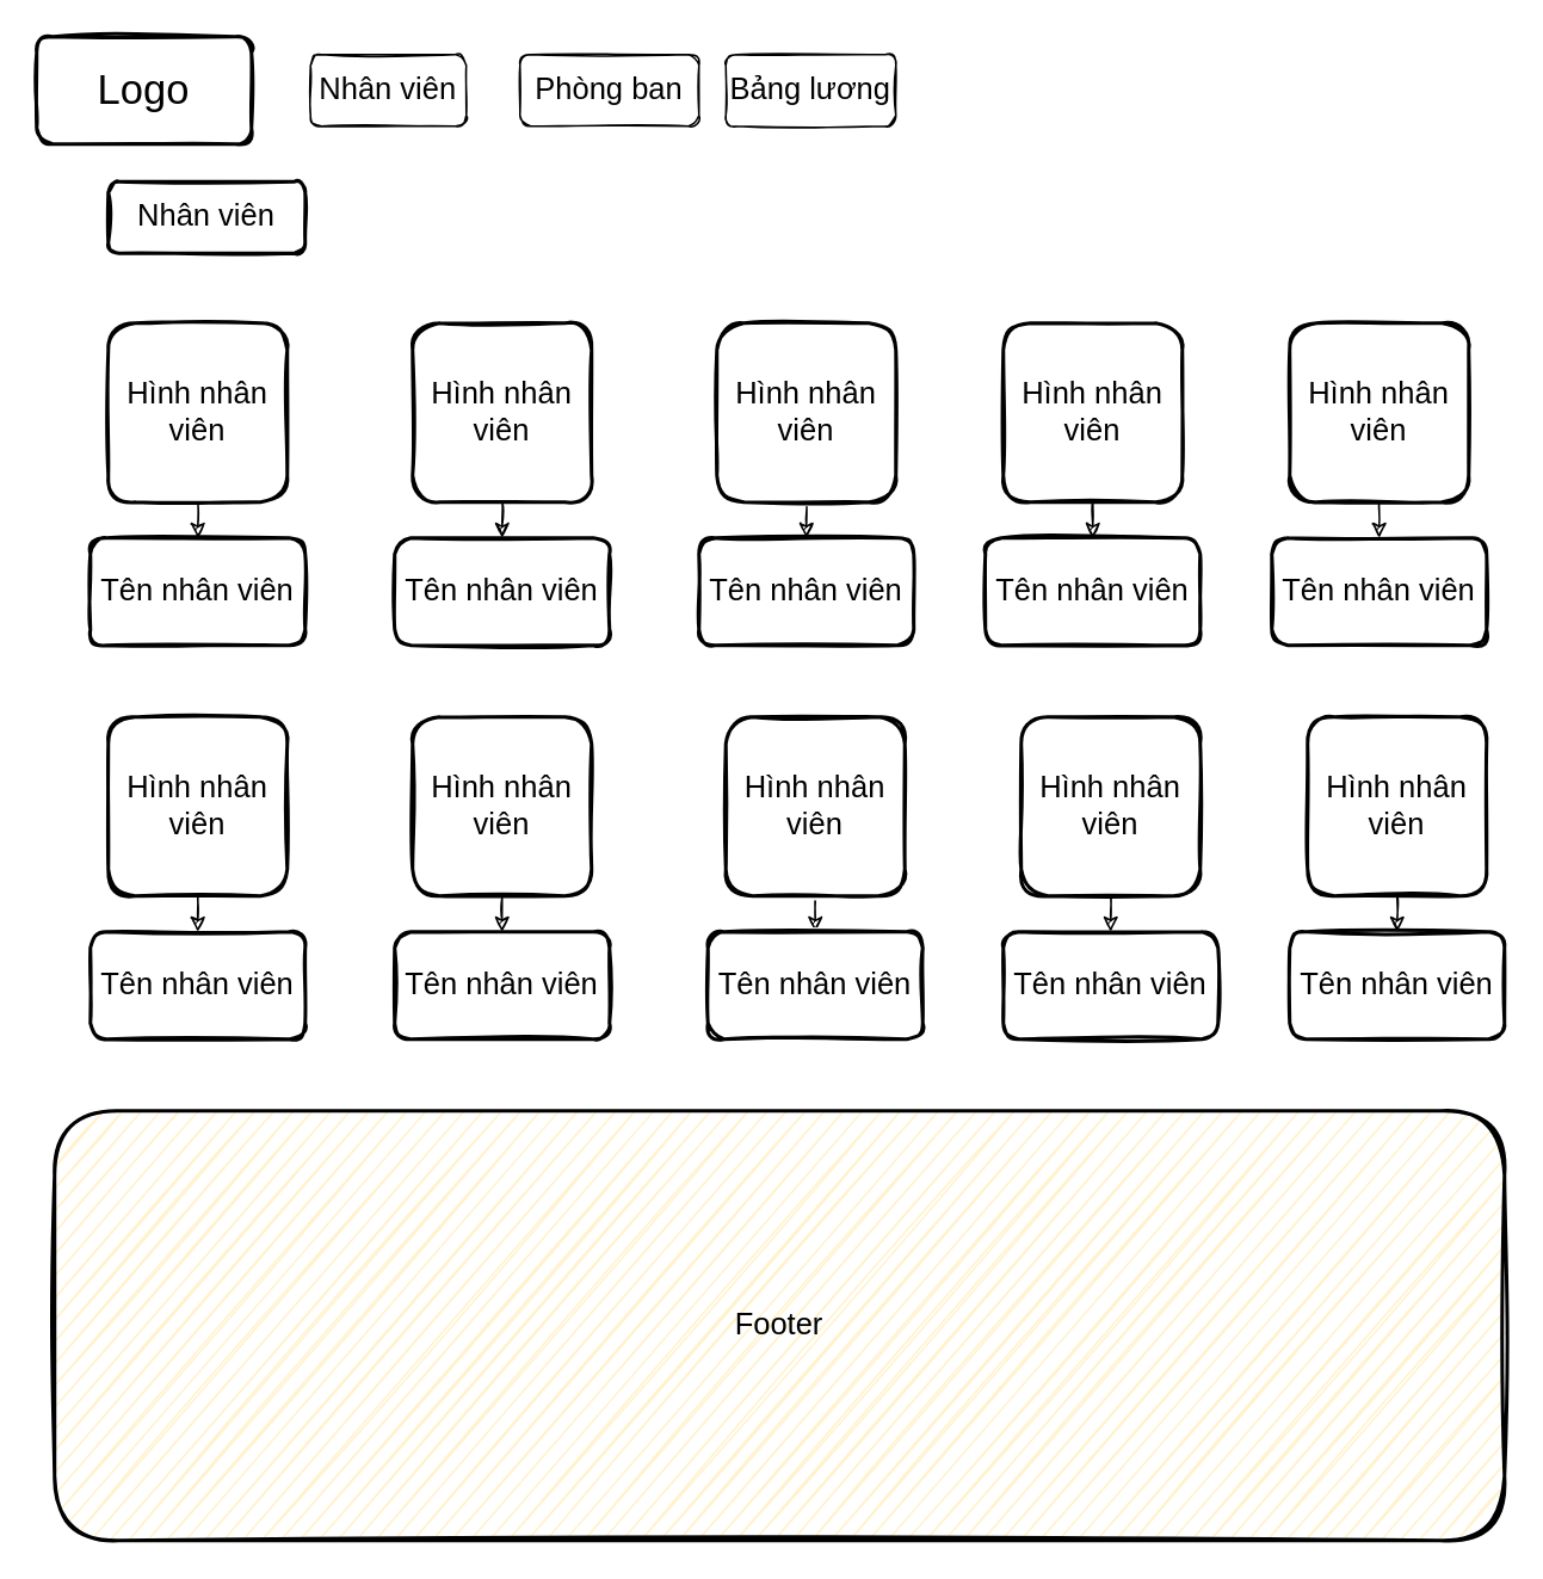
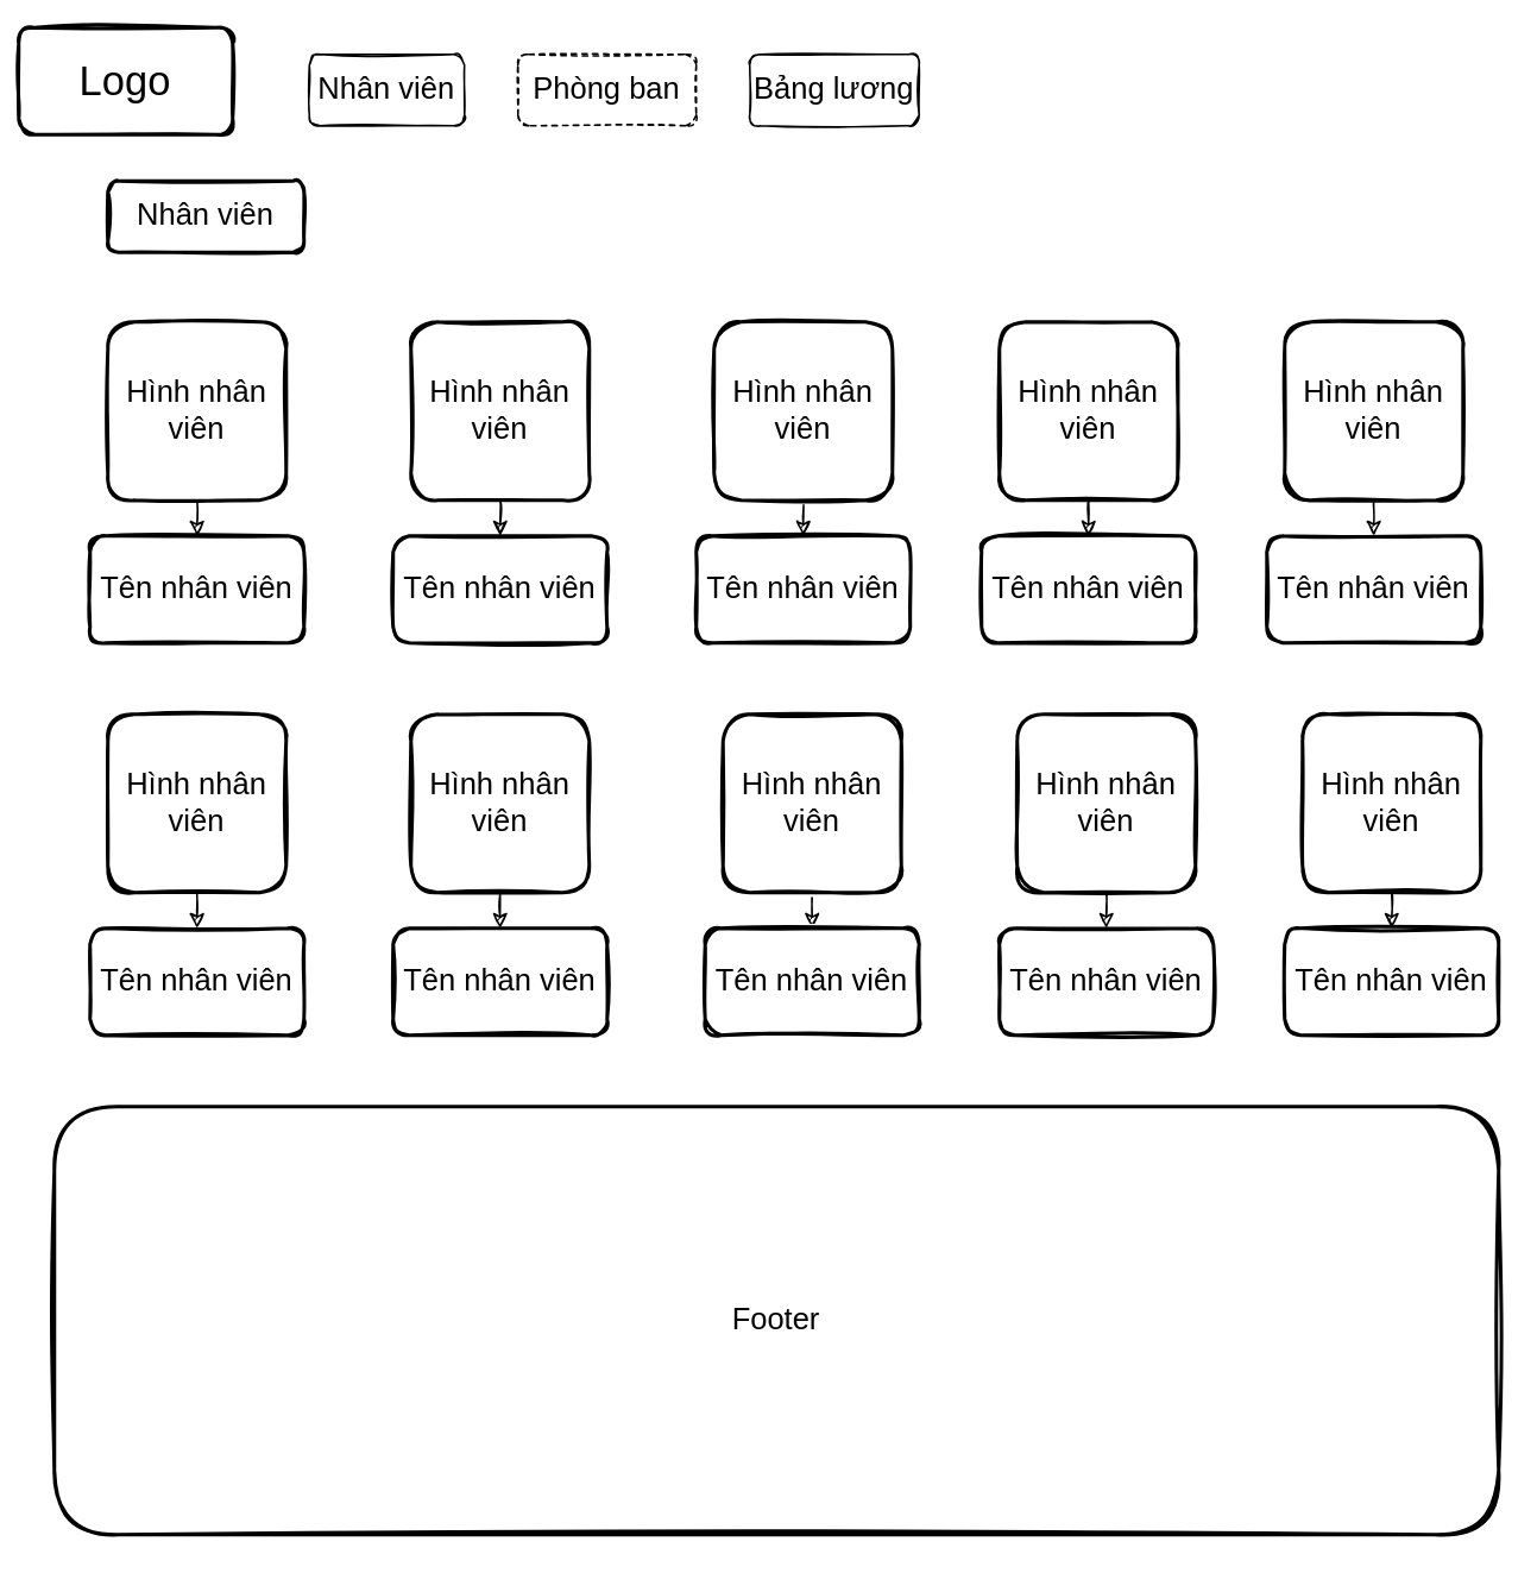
- <mxCell id="2" value="Logo" style="whiteSpace=wrap;html=1;strokeWidth=2;fontSize=23;sketch=1;rounded=1;" parent="1" vertex="1"><mxGeometry x="20" y="20" width="120" height="60" as="geometry" /></mxCell>
+ <mxCell id="2" value="Logo" style="whiteSpace=wrap;html=1;strokeWidth=2;fontSize=23;sketch=1;rounded=1;" parent="1" vertex="1"><mxGeometry x="10" y="15" width="120" height="60" as="geometry" /></mxCell>
- <mxCell id="4" value="Phòng ban" style="whiteSpace=wrap;html=1;fontSize=17;sketch=1;rounded=1;" parent="1" vertex="1"><mxGeometry x="290" y="30" width="100" height="40" as="geometry" /></mxCell>
+ <mxCell id="4" value="Phòng ban" style="whiteSpace=wrap;html=1;fontSize=17;sketch=1;rounded=1;dashed=1;" parent="1" vertex="1"><mxGeometry x="290" y="30" width="100" height="40" as="geometry" /></mxCell>
- <mxCell id="5" value="Bảng lương" style="whiteSpace=wrap;html=1;fontSize=17;sketch=1;rounded=1;" parent="1" vertex="1"><mxGeometry x="405" y="30" width="95" height="40" as="geometry" /></mxCell>
+ <mxCell id="5" value="Bảng lương" style="whiteSpace=wrap;html=1;fontSize=17;sketch=1;rounded=1;" parent="1" vertex="1"><mxGeometry x="420" y="30" width="95" height="40" as="geometry" /></mxCell>
- <mxCell id="37" value="Footer&lt;br&gt;" style="whiteSpace=wrap;html=1;fontSize=17;strokeWidth=2;sketch=1;rounded=1;fillColor=#fff2cc;" parent="1" vertex="1"><mxGeometry x="30" y="620" width="810" height="240" as="geometry" /></mxCell>
+ <mxCell id="37" value="Footer&lt;br&gt;" style="whiteSpace=wrap;html=1;fontSize=17;strokeWidth=2;sketch=1;rounded=1;" parent="1" vertex="1"><mxGeometry x="30" y="620" width="810" height="240" as="geometry" /></mxCell>
